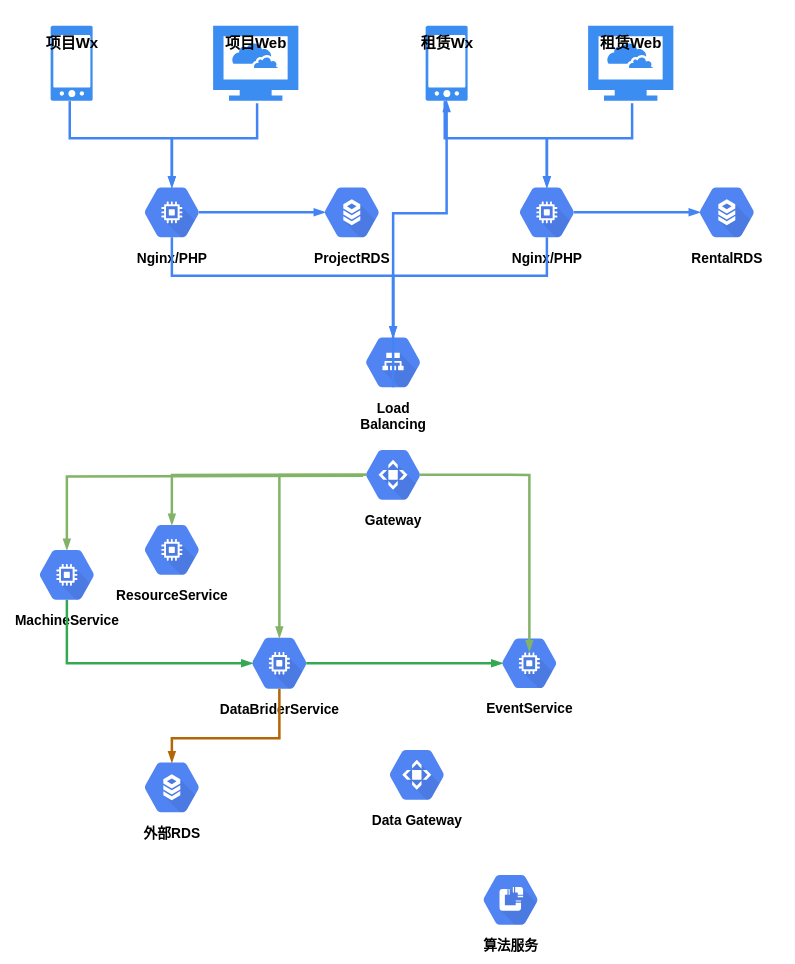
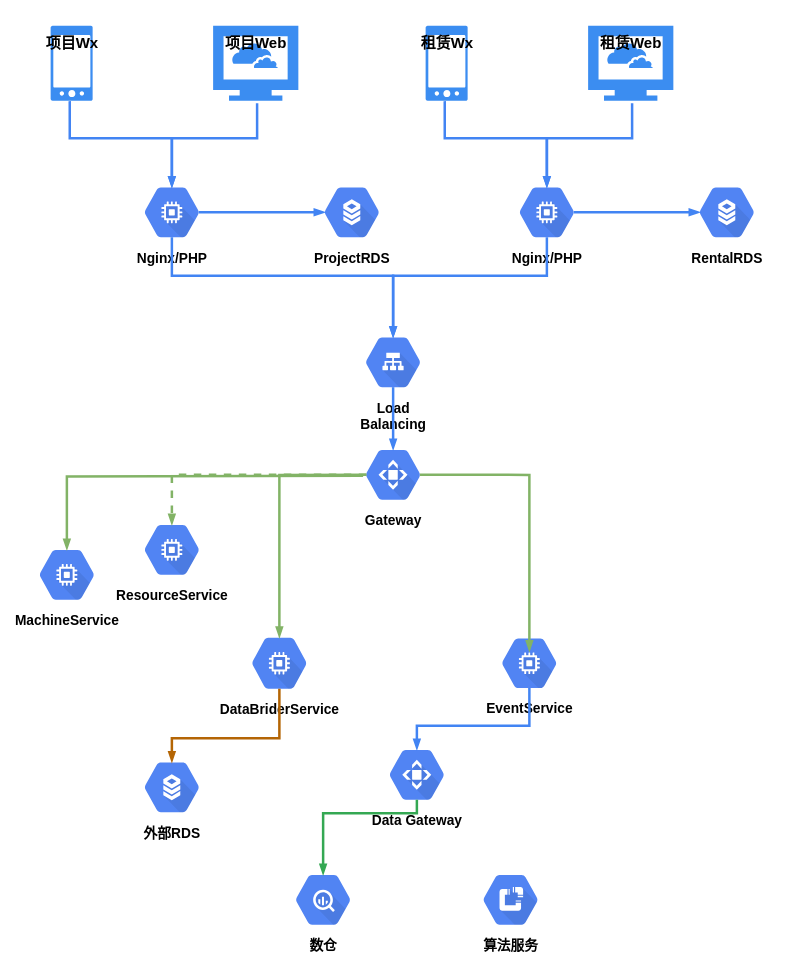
- <mxCell id="32" value="" style="edgeStyle=orthogonalEdgeStyle;fontSize=12;html=1;endArrow=blockThin;endFill=1;rounded=0;strokeWidth=2;endSize=4;startSize=4;dashed=0;strokeColor=#4284F3;exitX=0.5;exitY=0.84;exitDx=0;exitDy=0;exitPerimeter=0;" edge="1" parent="1" source="29" target="9"><mxGeometry width="100" relative="1" as="geometry"><mxPoint x="390" y="320" as="sourcePoint" /><mxPoint x="490" y="320" as="targetPoint" /></mxGeometry></mxCell>
+ <mxCell id="32" value="" style="edgeStyle=orthogonalEdgeStyle;fontSize=12;html=1;endArrow=blockThin;endFill=1;rounded=0;strokeWidth=2;endSize=4;startSize=4;dashed=0;strokeColor=#4284F3;exitX=0.5;exitY=0.84;exitDx=0;exitDy=0;exitPerimeter=0;entryX=0.5;entryY=0.16;entryDx=0;entryDy=0;entryPerimeter=0;" edge="1" parent="1" source="29" target="16"><mxGeometry width="100" relative="1" as="geometry"><mxPoint x="390" y="320" as="sourcePoint" /><mxPoint x="490" y="320" as="targetPoint" /></mxGeometry></mxCell>
- <mxCell id="21" value="" style="edgeStyle=orthogonalEdgeStyle;fontSize=12;html=1;endArrow=blockThin;endFill=1;rounded=0;strokeWidth=2;endSize=4;startSize=4;dashed=0;strokeColor=#82b366;entryX=0.5;entryY=0.16;entryDx=0;entryDy=0;entryPerimeter=0;exitX=0.175;exitY=0.5;exitDx=0;exitDy=0;exitPerimeter=0;fillColor=#d5e8d4;" parent="1" source="16" target="18" edge="1"><mxGeometry width="100" relative="1" as="geometry"><mxPoint x="370" y="470" as="sourcePoint" /><mxPoint x="470" y="470" as="targetPoint" /></mxGeometry></mxCell>
+ <mxCell id="21" value="" style="edgeStyle=orthogonalEdgeStyle;fontSize=12;html=1;endArrow=blockThin;endFill=1;rounded=0;strokeWidth=2;endSize=4;startSize=4;dashed=1;strokeColor=#82b366;entryX=0.5;entryY=0.16;entryDx=0;entryDy=0;entryPerimeter=0;exitX=0.175;exitY=0.5;exitDx=0;exitDy=0;exitPerimeter=0;fillColor=#d5e8d4;" parent="1" source="16" target="18" edge="1"><mxGeometry width="100" relative="1" as="geometry"><mxPoint x="370" y="470" as="sourcePoint" /><mxPoint x="470" y="470" as="targetPoint" /></mxGeometry></mxCell>
- <mxCell id="34" value="" style="edgeStyle=orthogonalEdgeStyle;fontSize=12;html=1;endArrow=blockThin;endFill=1;rounded=0;strokeWidth=2;endSize=4;startSize=4;strokeColor=#34A853;dashed=0;exitX=0.5;exitY=0.84;exitDx=0;exitDy=0;exitPerimeter=0;entryX=0.175;entryY=0.5;entryDx=0;entryDy=0;entryPerimeter=0;" edge="1" parent="1" source="20" target="17"><mxGeometry width="100" relative="1" as="geometry"><mxPoint x="50" y="520" as="sourcePoint" /><mxPoint x="150" y="520" as="targetPoint" /><Array as="points"><mxPoint x="53" y="530" /></Array></mxGeometry></mxCell>
- <mxCell id="35" value="" style="edgeStyle=orthogonalEdgeStyle;fontSize=12;html=1;endArrow=blockThin;endFill=1;rounded=0;strokeWidth=2;endSize=4;startSize=4;strokeColor=#34A853;dashed=0;exitX=0.825;exitY=0.5;exitDx=0;exitDy=0;exitPerimeter=0;entryX=0.175;entryY=0.5;entryDx=0;entryDy=0;entryPerimeter=0;" edge="1" parent="1" source="17" target="19"><mxGeometry width="100" relative="1" as="geometry"><mxPoint x="256" y="530" as="sourcePoint" /><mxPoint x="356" y="530" as="targetPoint" /></mxGeometry></mxCell>
+ <mxCell id="25" value="" style="edgeStyle=orthogonalEdgeStyle;fontSize=12;html=1;endArrow=blockThin;endFill=1;rounded=0;strokeWidth=2;endSize=4;startSize=4;dashed=0;strokeColor=#4284F3;exitX=0.5;exitY=0.84;exitDx=0;exitDy=0;exitPerimeter=0;entryX=0.5;entryY=0.16;entryDx=0;entryDy=0;entryPerimeter=0;" parent="1" source="19" target="24" edge="1"><mxGeometry width="100" relative="1" as="geometry"><mxPoint x="470" y="790" as="sourcePoint" /><mxPoint x="570" y="790" as="targetPoint" /><Array as="points"><mxPoint x="423" y="580" /><mxPoint x="333" y="580" /></Array></mxGeometry></mxCell>
+ <mxCell id="28" value="" style="edgeStyle=orthogonalEdgeStyle;fontSize=12;html=1;endArrow=blockThin;endFill=1;rounded=0;strokeWidth=2;endSize=4;startSize=4;strokeColor=#34A853;dashed=0;exitX=0.5;exitY=0.84;exitDx=0;exitDy=0;exitPerimeter=0;entryX=0.5;entryY=0.16;entryDx=0;entryDy=0;entryPerimeter=0;" parent="1" source="24" target="26" edge="1"><mxGeometry width="100" relative="1" as="geometry"><mxPoint x="340" y="680" as="sourcePoint" /><mxPoint x="440" y="680" as="targetPoint" /><Array as="points"><mxPoint x="307" y="650" /><mxPoint x="223" y="650" /></Array></mxGeometry></mxCell>
+ <mxCell id="26" value="数仓" style="html=1;fillColor=#5184F3;strokeColor=none;verticalAlign=top;labelPosition=center;verticalLabelPosition=bottom;align=center;spacingTop=-6;fontSize=11;fontStyle=1;shape=mxgraph.gcp2.hexIcon;prIcon=bigquery" parent="1" vertex="1"><mxGeometry x="225" y="690" width="66" height="58.5" as="geometry" /></mxCell>
